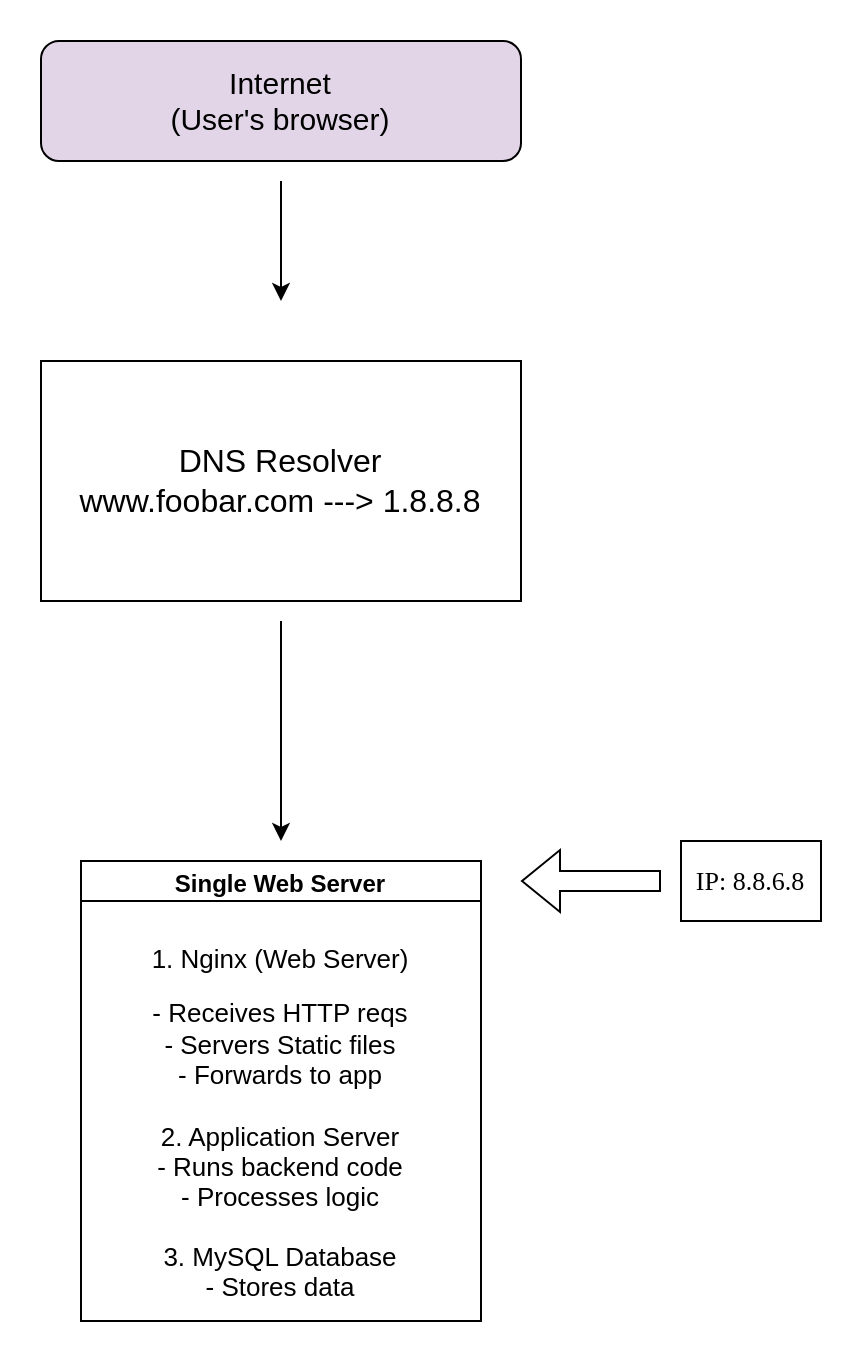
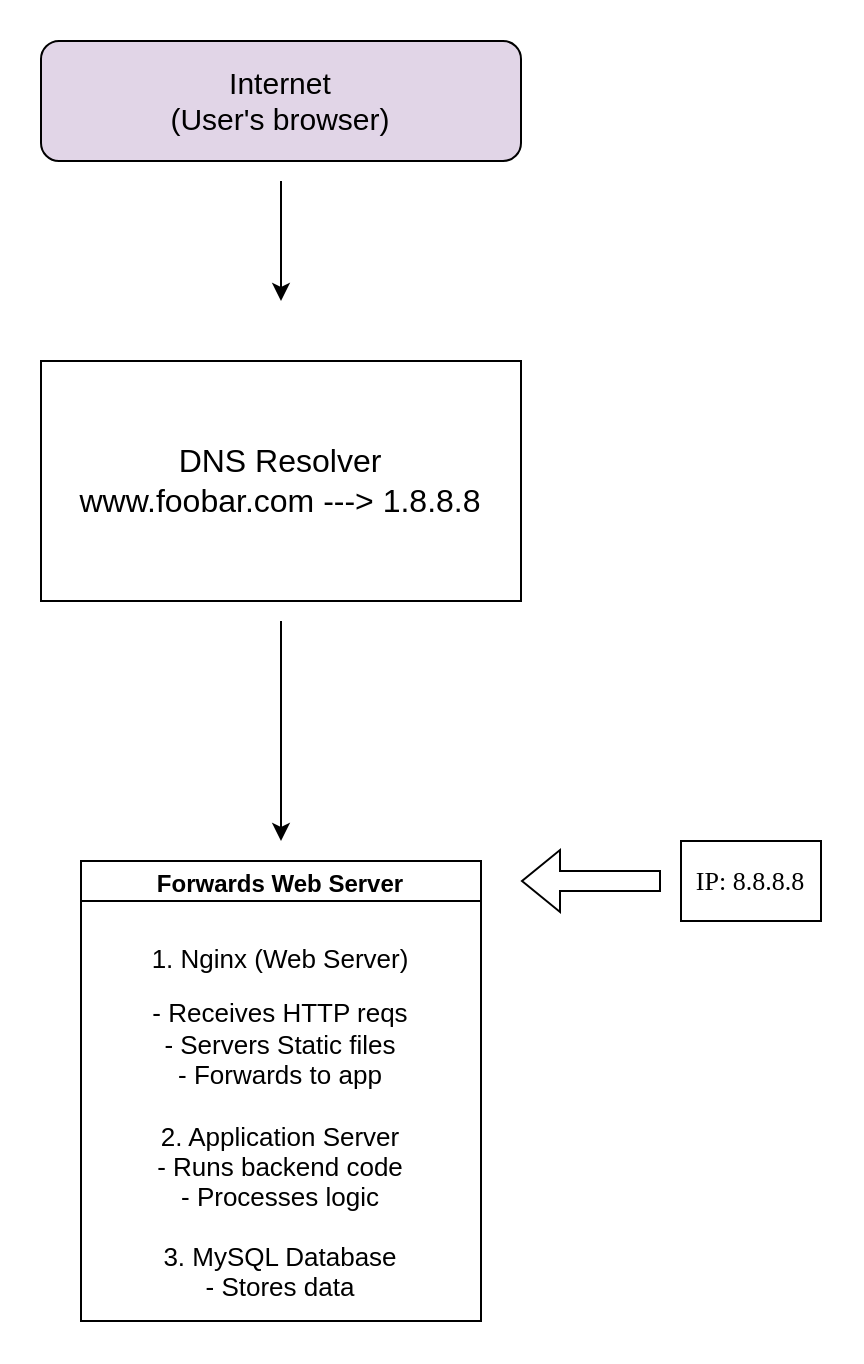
- <mxCell id="9" value="&lt;p style=&quot;margin: 0px; font-variant-numeric: normal; font-variant-east-asian: normal; font-variant-alternates: normal; font-size-adjust: none; font-kerning: auto; font-optical-sizing: auto; font-feature-settings: normal; font-variation-settings: normal; font-variant-position: normal; font-variant-emoji: normal; font-stretch: normal; font-size: 13px; line-height: normal; font-family: &amp;quot;.AppleSystemUIFontMonospaced&amp;quot;; text-align: start;&quot; class=&quot;p1&quot;&gt;&lt;font style=&quot;color: rgb(0, 0, 0);&quot;&gt;IP: 8.8.6.8&lt;/font&gt;&lt;/p&gt;" style="whiteSpace=wrap;html=1;" vertex="1" parent="1"><mxGeometry x="340" y="420" width="70" height="40" as="geometry" /></mxCell>
+ <mxCell id="9" value="&lt;p style=&quot;margin: 0px; font-variant-numeric: normal; font-variant-east-asian: normal; font-variant-alternates: normal; font-size-adjust: none; font-kerning: auto; font-optical-sizing: auto; font-feature-settings: normal; font-variation-settings: normal; font-variant-position: normal; font-variant-emoji: normal; font-stretch: normal; font-size: 13px; line-height: normal; font-family: &amp;quot;.AppleSystemUIFontMonospaced&amp;quot;; text-align: start;&quot; class=&quot;p1&quot;&gt;&lt;font style=&quot;color: rgb(0, 0, 0);&quot;&gt;IP: 8.8.8.8&lt;/font&gt;&lt;/p&gt;" style="whiteSpace=wrap;html=1;" vertex="1" parent="1"><mxGeometry x="340" y="420" width="70" height="40" as="geometry" /></mxCell>
- <mxCell id="6" value="Single Web Server" style="swimlane;whiteSpace=wrap;html=1;" vertex="1" parent="1"><mxGeometry x="40" y="430" width="200" height="230" as="geometry" /></mxCell>
+ <mxCell id="6" value="Forwards Web Server" style="swimlane;whiteSpace=wrap;html=1;" vertex="1" parent="1"><mxGeometry x="40" y="430" width="200" height="230" as="geometry" /></mxCell>
